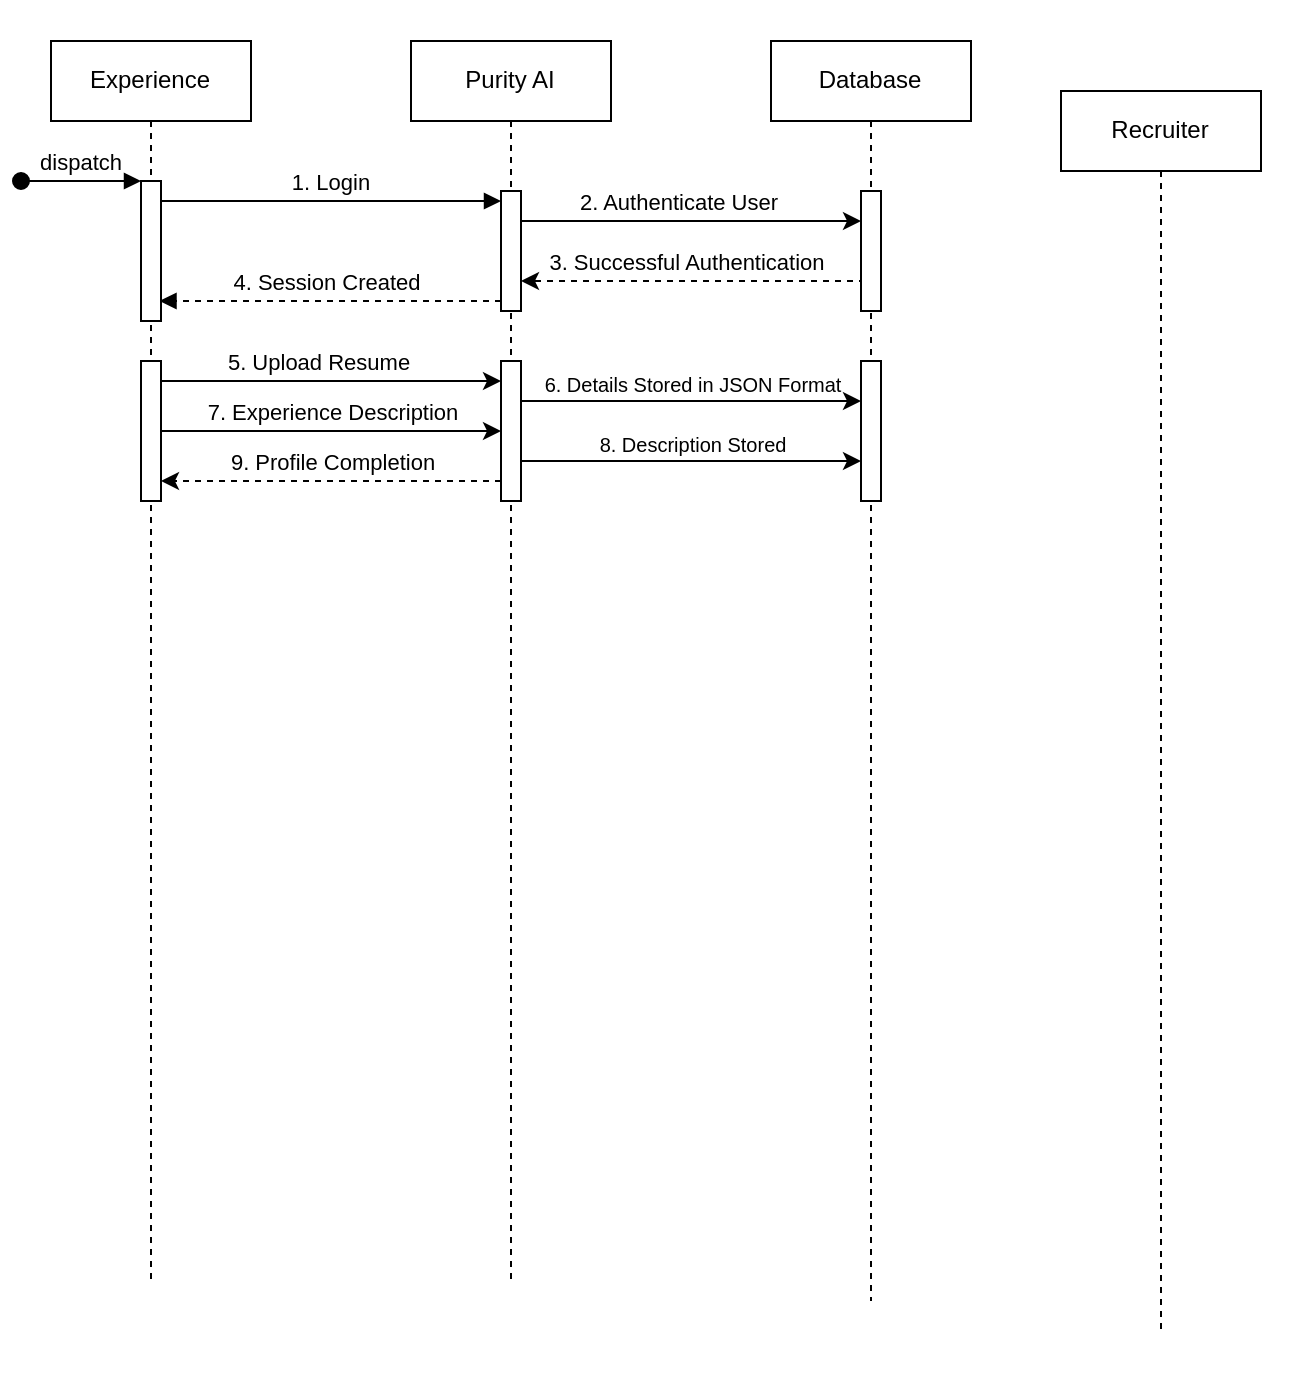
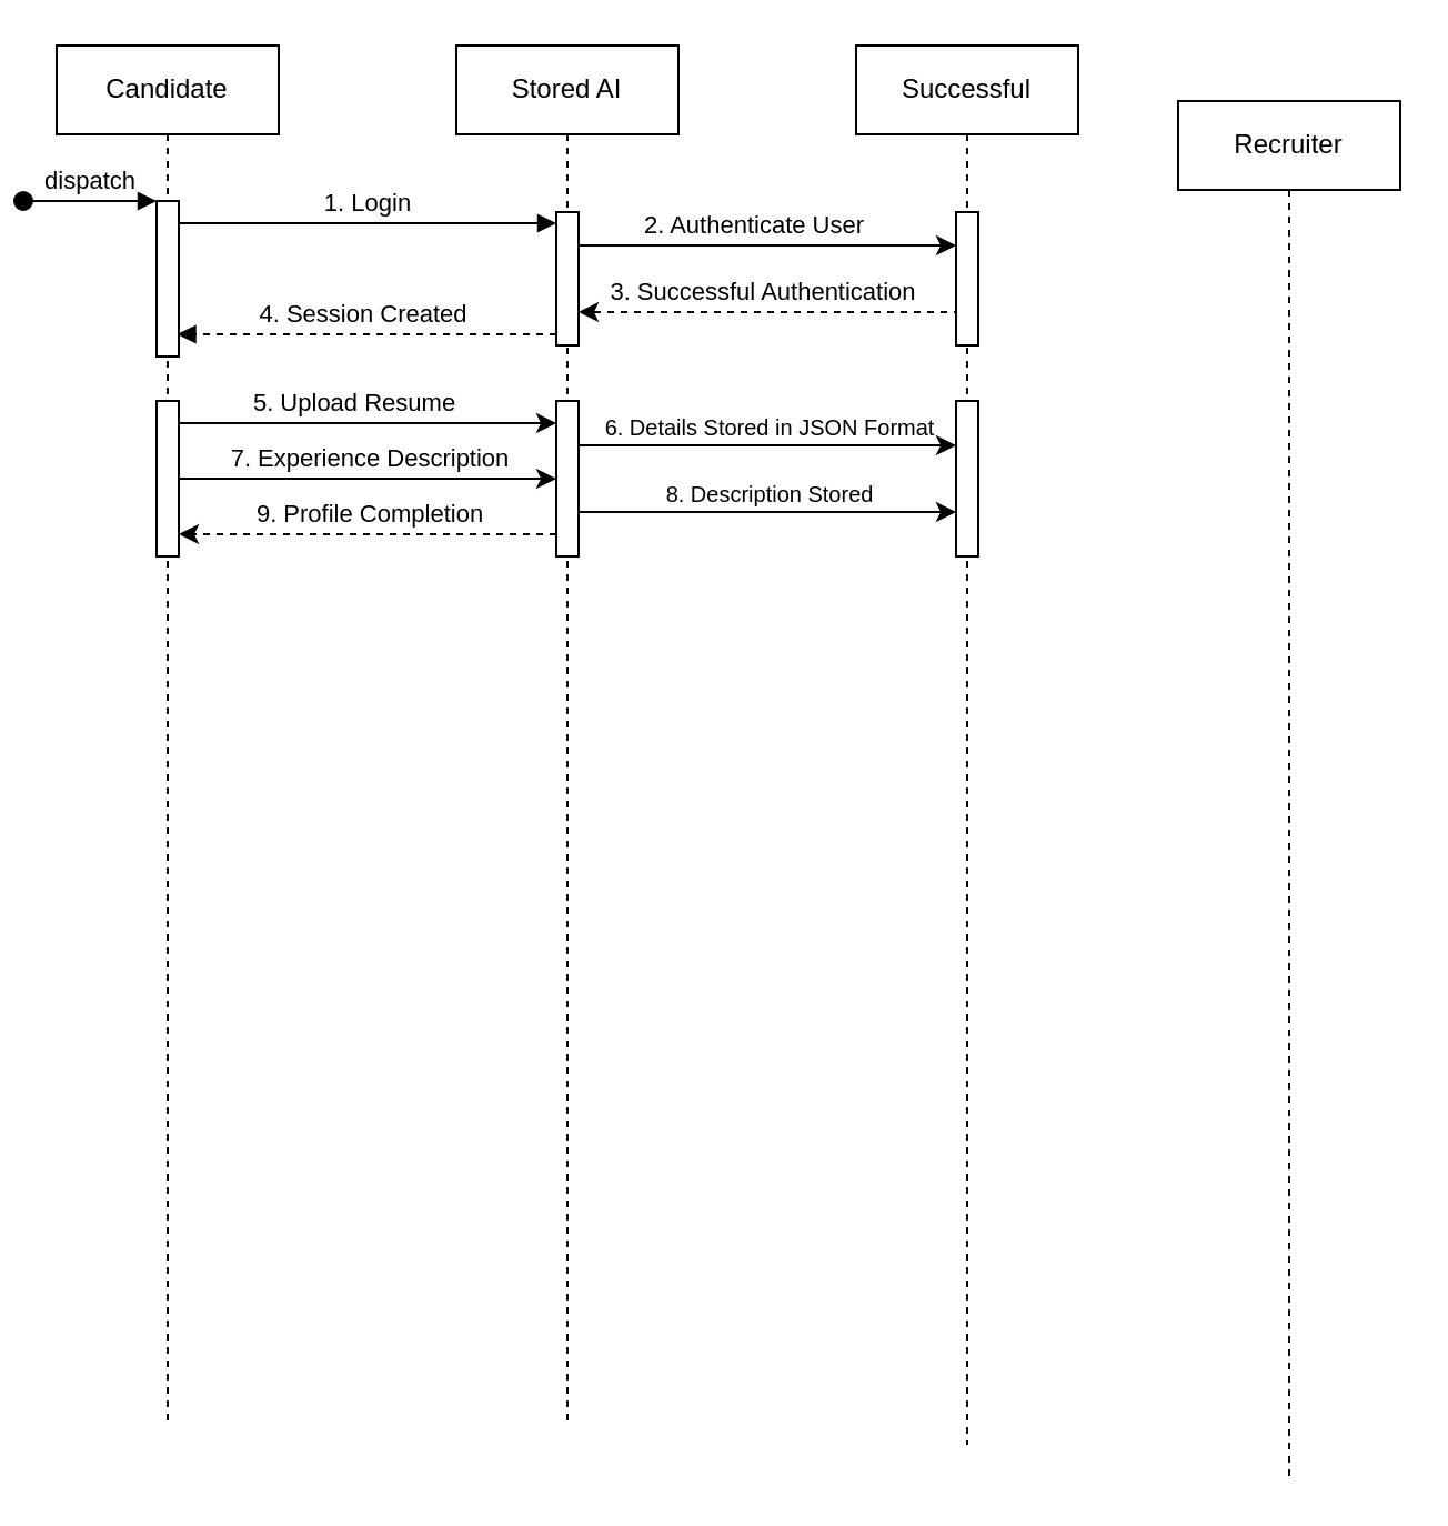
- <mxCell id="2" value="Experience" style="shape=umlLifeline;perimeter=lifelinePerimeter;whiteSpace=wrap;html=1;container=0;dropTarget=0;collapsible=0;recursiveResize=0;outlineConnect=0;portConstraint=eastwest;newEdgeStyle={&quot;edgeStyle&quot;:&quot;elbowEdgeStyle&quot;,&quot;elbow&quot;:&quot;vertical&quot;,&quot;curved&quot;:0,&quot;rounded&quot;:0};" parent="1" vertex="1"><mxGeometry x="20" y="20" width="100" height="620" as="geometry" /></mxCell>
+ <mxCell id="2" value="Candidate" style="shape=umlLifeline;perimeter=lifelinePerimeter;whiteSpace=wrap;html=1;container=0;dropTarget=0;collapsible=0;recursiveResize=0;outlineConnect=0;portConstraint=eastwest;newEdgeStyle={&quot;edgeStyle&quot;:&quot;elbowEdgeStyle&quot;,&quot;elbow&quot;:&quot;vertical&quot;,&quot;curved&quot;:0,&quot;rounded&quot;:0};" parent="1" vertex="1"><mxGeometry x="20" y="20" width="100" height="620" as="geometry" /></mxCell>
- <mxCell id="4" value="Purity AI" style="shape=umlLifeline;perimeter=lifelinePerimeter;whiteSpace=wrap;html=1;container=0;dropTarget=0;collapsible=0;recursiveResize=0;outlineConnect=0;portConstraint=eastwest;newEdgeStyle={&quot;edgeStyle&quot;:&quot;elbowEdgeStyle&quot;,&quot;elbow&quot;:&quot;vertical&quot;,&quot;curved&quot;:0,&quot;rounded&quot;:0};" parent="1" vertex="1"><mxGeometry x="200" y="20" width="100" height="620" as="geometry" /></mxCell>
+ <mxCell id="4" value="Stored AI" style="shape=umlLifeline;perimeter=lifelinePerimeter;whiteSpace=wrap;html=1;container=0;dropTarget=0;collapsible=0;recursiveResize=0;outlineConnect=0;portConstraint=eastwest;newEdgeStyle={&quot;edgeStyle&quot;:&quot;elbowEdgeStyle&quot;,&quot;elbow&quot;:&quot;vertical&quot;,&quot;curved&quot;:0,&quot;rounded&quot;:0};" parent="1" vertex="1"><mxGeometry x="200" y="20" width="100" height="620" as="geometry" /></mxCell>
- <mxCell id="8" value="Database" style="shape=umlLifeline;perimeter=lifelinePerimeter;whiteSpace=wrap;html=1;container=0;dropTarget=0;collapsible=0;recursiveResize=0;outlineConnect=0;portConstraint=eastwest;newEdgeStyle={&quot;edgeStyle&quot;:&quot;elbowEdgeStyle&quot;,&quot;elbow&quot;:&quot;vertical&quot;,&quot;curved&quot;:0,&quot;rounded&quot;:0};" vertex="1" parent="1"><mxGeometry x="380" y="20" width="100" height="630" as="geometry" /></mxCell>
+ <mxCell id="8" value="Successful" style="shape=umlLifeline;perimeter=lifelinePerimeter;whiteSpace=wrap;html=1;container=0;dropTarget=0;collapsible=0;recursiveResize=0;outlineConnect=0;portConstraint=eastwest;newEdgeStyle={&quot;edgeStyle&quot;:&quot;elbowEdgeStyle&quot;,&quot;elbow&quot;:&quot;vertical&quot;,&quot;curved&quot;:0,&quot;rounded&quot;:0};" vertex="1" parent="1"><mxGeometry x="380" y="20" width="100" height="630" as="geometry" /></mxCell>
